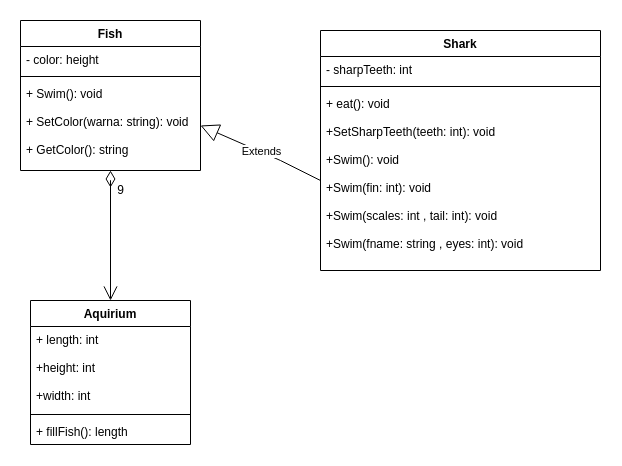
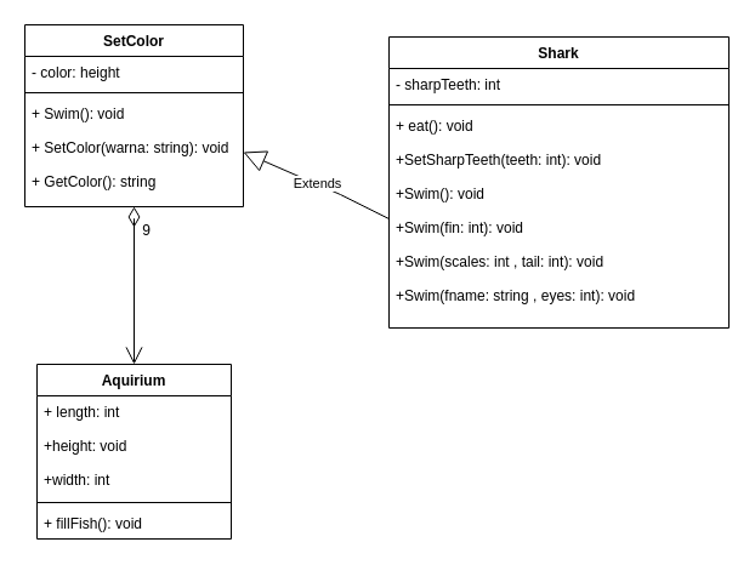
- <mxCell id="13" value="Fish" style="swimlane;fontStyle=1;align=center;verticalAlign=top;childLayout=stackLayout;horizontal=1;startSize=26;horizontalStack=0;resizeParent=1;resizeParentMax=0;resizeLast=0;collapsible=1;marginBottom=0;" parent="1" vertex="1"><mxGeometry x="20" y="20" width="180" height="150" as="geometry" /></mxCell>
+ <mxCell id="13" value="SetColor" style="swimlane;fontStyle=1;align=center;verticalAlign=top;childLayout=stackLayout;horizontal=1;startSize=26;horizontalStack=0;resizeParent=1;resizeParentMax=0;resizeLast=0;collapsible=1;marginBottom=0;" parent="1" vertex="1"><mxGeometry x="20" y="20" width="180" height="150" as="geometry" /></mxCell>
- <mxCell id="9" value="+ length: int&#10;&#10;+height: int&#10;&#10;+width: int" style="text;strokeColor=none;fillColor=none;align=left;verticalAlign=top;spacingLeft=4;spacingRight=4;overflow=hidden;rotatable=0;points=[[0,0.5],[1,0.5]];portConstraint=eastwest;" parent="8" vertex="1"><mxGeometry y="26" width="160" height="84" as="geometry" /></mxCell>
+ <mxCell id="9" value="+ length: int&#10;&#10;+height: void&#10;&#10;+width: int" style="text;strokeColor=none;fillColor=none;align=left;verticalAlign=top;spacingLeft=4;spacingRight=4;overflow=hidden;rotatable=0;points=[[0,0.5],[1,0.5]];portConstraint=eastwest;" parent="8" vertex="1"><mxGeometry y="26" width="160" height="84" as="geometry" /></mxCell>
- <mxCell id="11" value="+ fillFish(): length" style="text;strokeColor=none;fillColor=none;align=left;verticalAlign=top;spacingLeft=4;spacingRight=4;overflow=hidden;rotatable=0;points=[[0,0.5],[1,0.5]];portConstraint=eastwest;" parent="8" vertex="1"><mxGeometry y="118" width="160" height="26" as="geometry" /></mxCell>
+ <mxCell id="11" value="+ fillFish(): void" style="text;strokeColor=none;fillColor=none;align=left;verticalAlign=top;spacingLeft=4;spacingRight=4;overflow=hidden;rotatable=0;points=[[0,0.5],[1,0.5]];portConstraint=eastwest;" parent="8" vertex="1"><mxGeometry y="118" width="160" height="26" as="geometry" /></mxCell>
